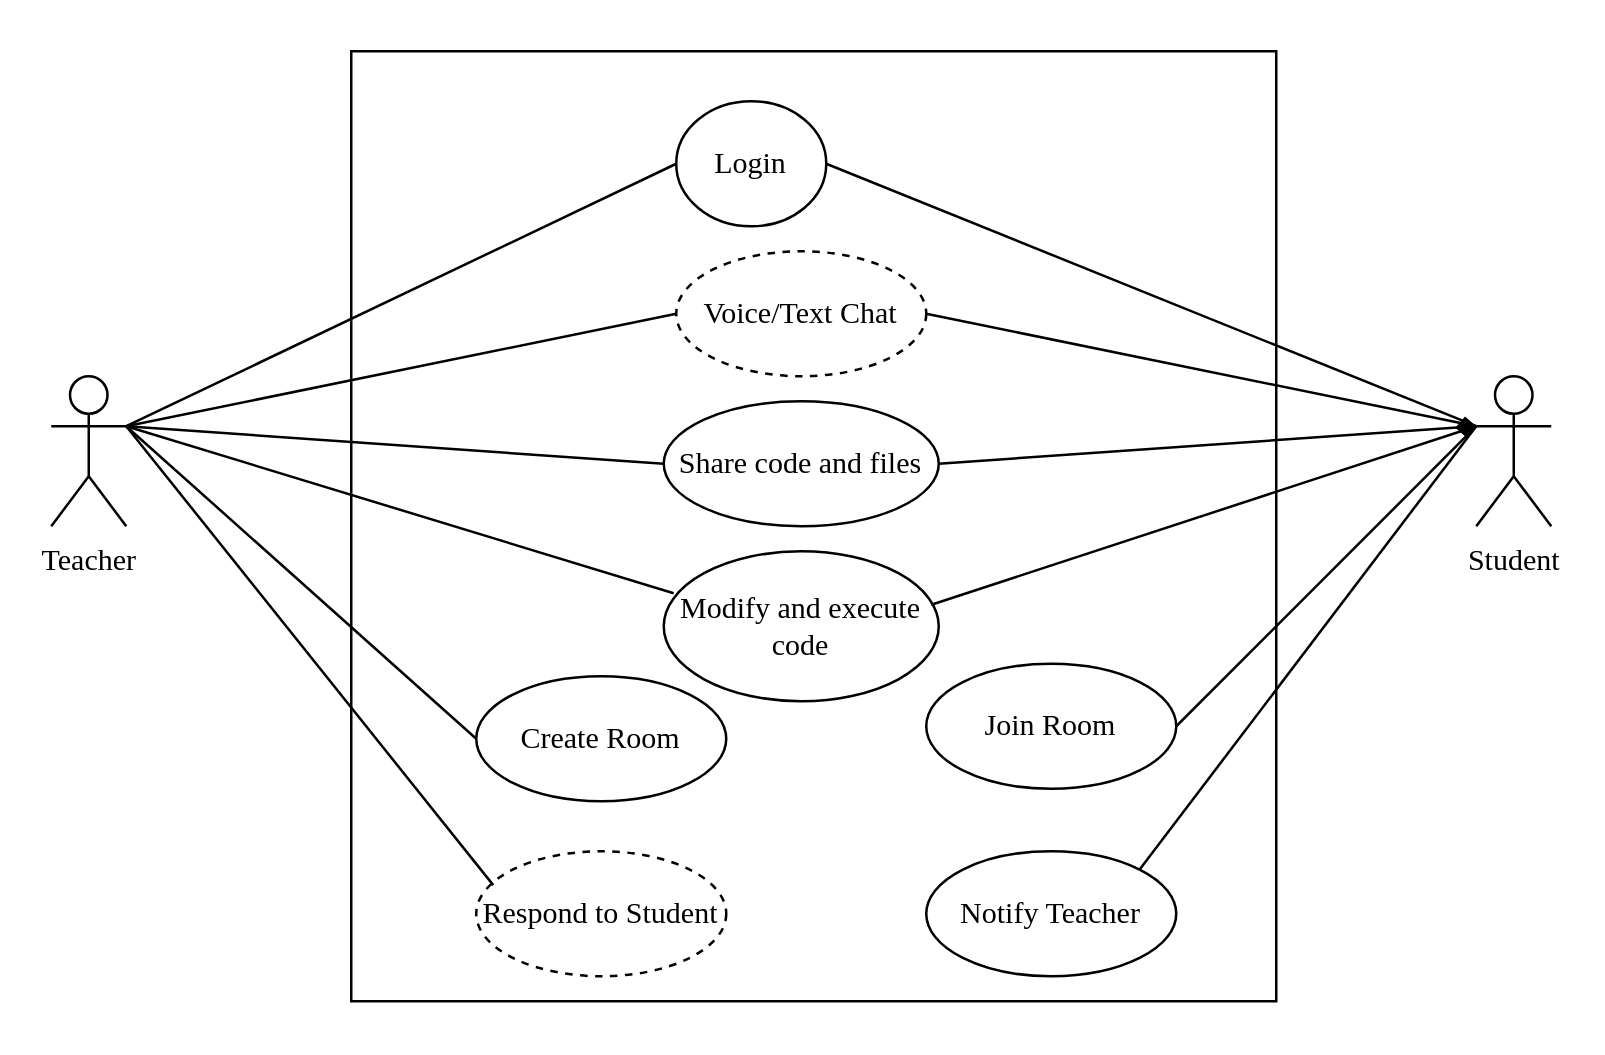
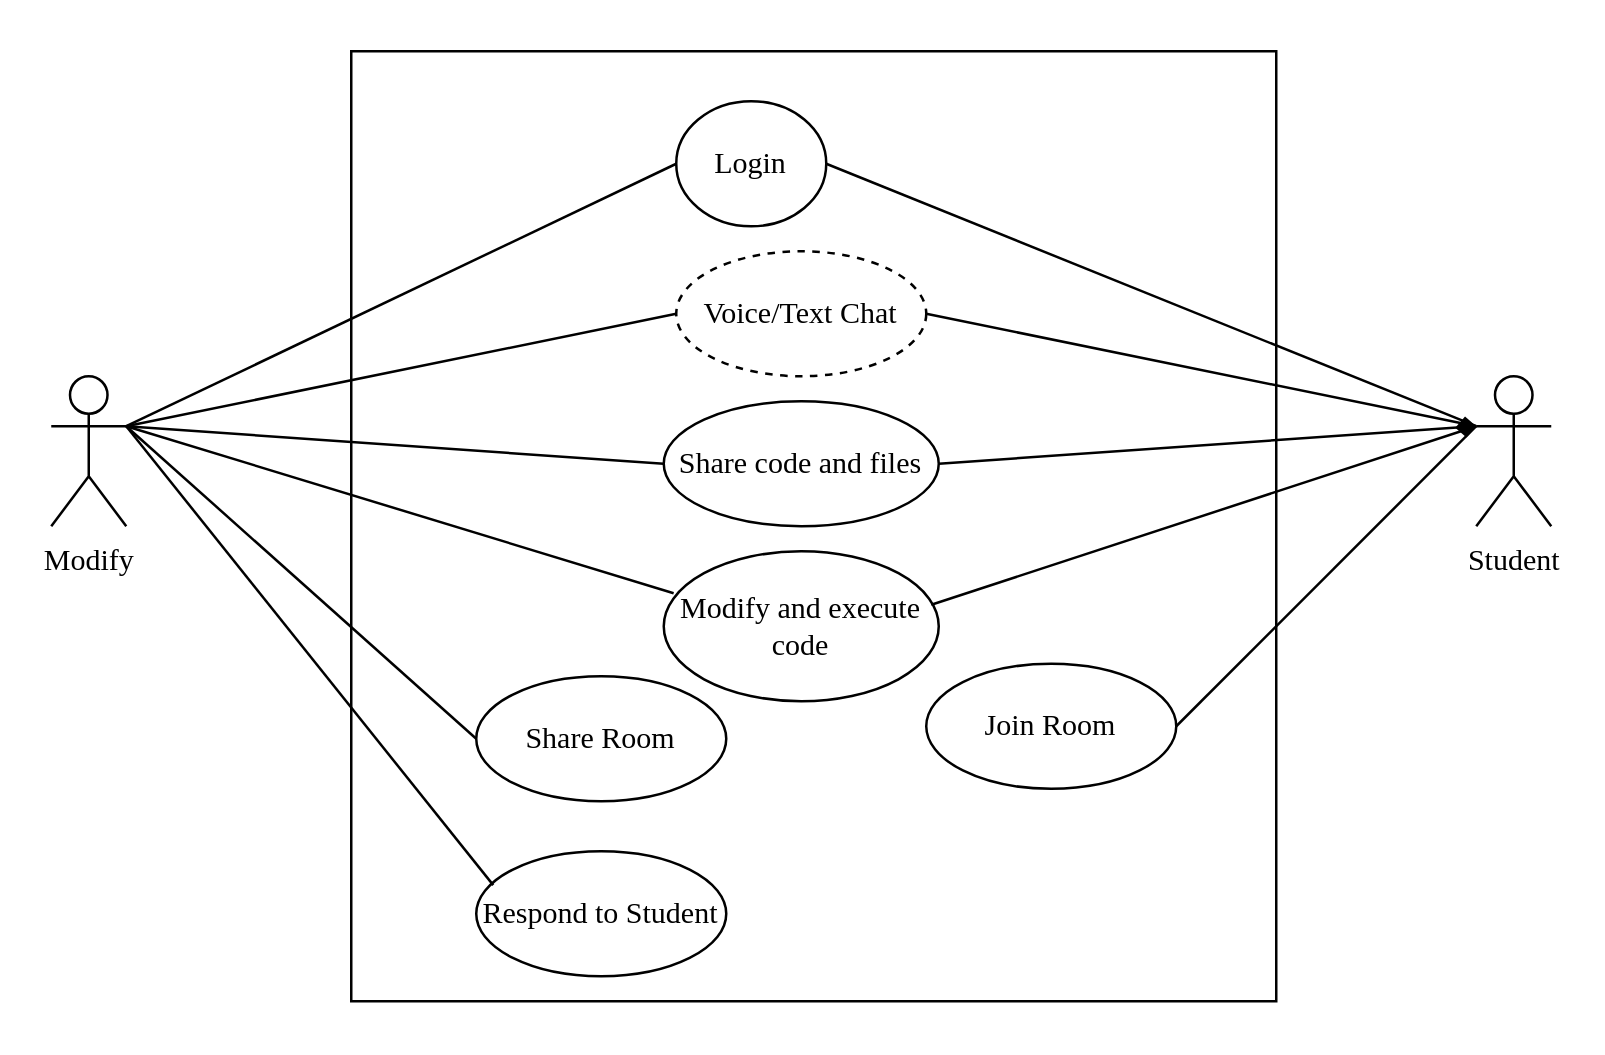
- <mxCell id="9" value="Teacher" style="shape=umlActor;verticalLabelPosition=bottom;verticalAlign=top;html=1;outlineConnect=0;fontFamily=Times New Roman;" parent="1" vertex="1"><mxGeometry x="20" y="150" width="30" height="60" as="geometry" /></mxCell>
+ <mxCell id="9" value="Modify" style="shape=umlActor;verticalLabelPosition=bottom;verticalAlign=top;html=1;outlineConnect=0;fontFamily=Times New Roman;" parent="1" vertex="1"><mxGeometry x="20" y="150" width="30" height="60" as="geometry" /></mxCell>
- <mxCell id="21" value="" style="endArrow=none;html=1;rounded=0;fontFamily=Times New Roman;exitX=1;exitY=0;exitDx=0;exitDy=0;entryX=0;entryY=0.333;entryDx=0;entryDy=0;entryPerimeter=0;" parent="1" source="8" target="10" edge="1"><mxGeometry width="50" height="50" relative="1" as="geometry"><mxPoint x="378.68" y="314.48" as="sourcePoint" /><mxPoint x="600" y="185" as="targetPoint" /></mxGeometry></mxCell>
- <mxCell id="22" value="&lt;font face=&quot;Times New Roman&quot;&gt;Create Room&lt;/font&gt;" style="ellipse;whiteSpace=wrap;html=1;" parent="1" vertex="1"><mxGeometry x="190" y="270" width="100" height="50" as="geometry" /></mxCell>
+ <mxCell id="22" value="&lt;font face=&quot;Times New Roman&quot;&gt;Share Room&lt;/font&gt;" style="ellipse;whiteSpace=wrap;html=1;" parent="1" vertex="1"><mxGeometry x="190" y="270" width="100" height="50" as="geometry" /></mxCell>
- <mxCell id="7" value="&lt;font face=&quot;Times New Roman&quot;&gt;Respond to Student&lt;/font&gt;" style="ellipse;whiteSpace=wrap;html=1;dashed=1;" parent="1" vertex="1"><mxGeometry x="190" y="340" width="100" height="50" as="geometry" /></mxCell>
+ <mxCell id="7" value="&lt;font face=&quot;Times New Roman&quot;&gt;Respond to Student&lt;/font&gt;" style="ellipse;whiteSpace=wrap;html=1;" parent="1" vertex="1"><mxGeometry x="190" y="340" width="100" height="50" as="geometry" /></mxCell>
- <mxCell id="8" value="&lt;font face=&quot;Times New Roman&quot;&gt;Notify Teacher&lt;/font&gt;" style="ellipse;whiteSpace=wrap;html=1;" parent="1" vertex="1"><mxGeometry x="370" y="340" width="100" height="50" as="geometry" /></mxCell>
